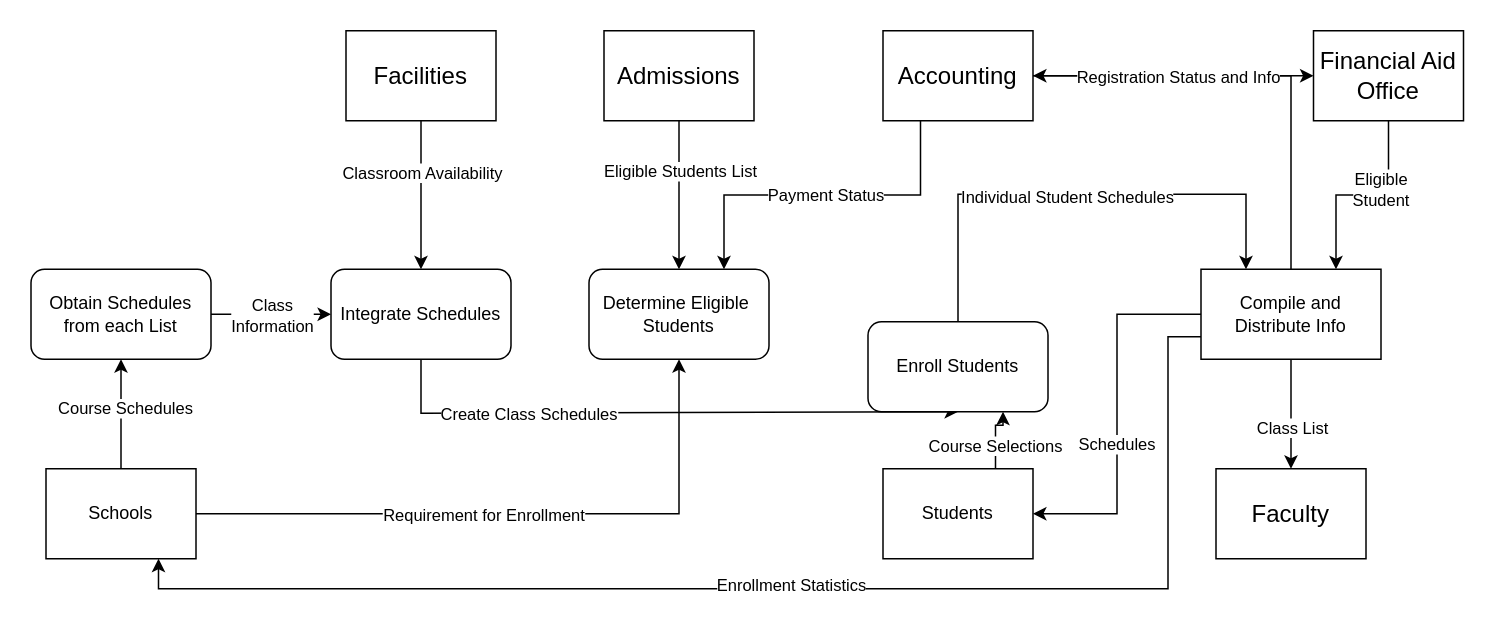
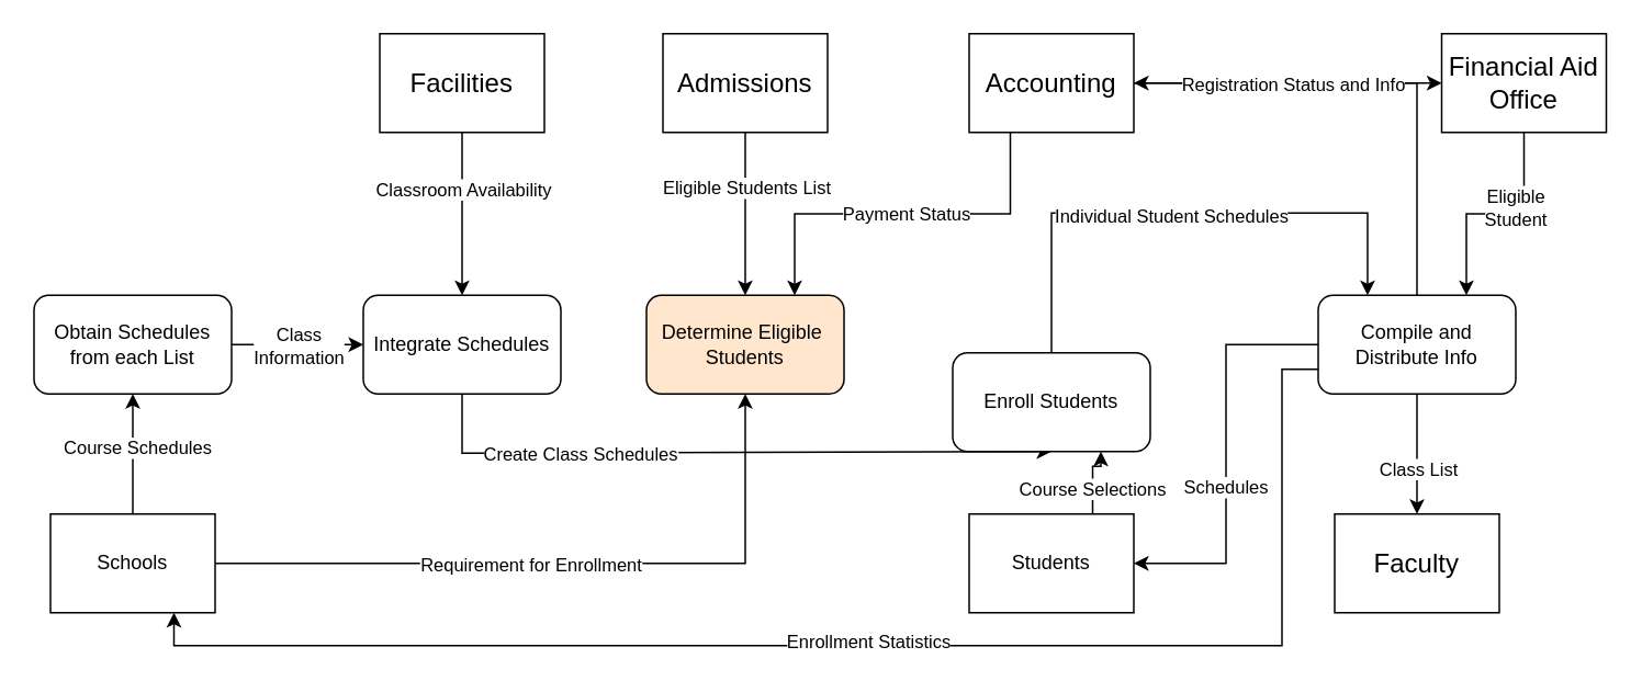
- <mxCell id="30" value="Determine Eligible&amp;nbsp;&lt;br&gt;Students" style="rounded=1;whiteSpace=wrap;html=1;" parent="1" vertex="1"><mxGeometry x="392" y="179" width="120" height="60" as="geometry" /></mxCell>
+ <mxCell id="30" value="Determine Eligible&amp;nbsp;&lt;br&gt;Students" style="rounded=1;whiteSpace=wrap;html=1;fillColor=#ffe6cc;" parent="1" vertex="1"><mxGeometry x="392" y="179" width="120" height="60" as="geometry" /></mxCell>
- <mxCell id="42" value="Compile and Distribute Info" style="whiteSpace=wrap;html=1;rounded=0;" parent="1" vertex="1"><mxGeometry x="800" y="179" width="120" height="60" as="geometry" /></mxCell>
+ <mxCell id="42" value="Compile and Distribute Info" style="rounded=1;whiteSpace=wrap;html=1;" parent="1" vertex="1"><mxGeometry x="800" y="179" width="120" height="60" as="geometry" /></mxCell>
